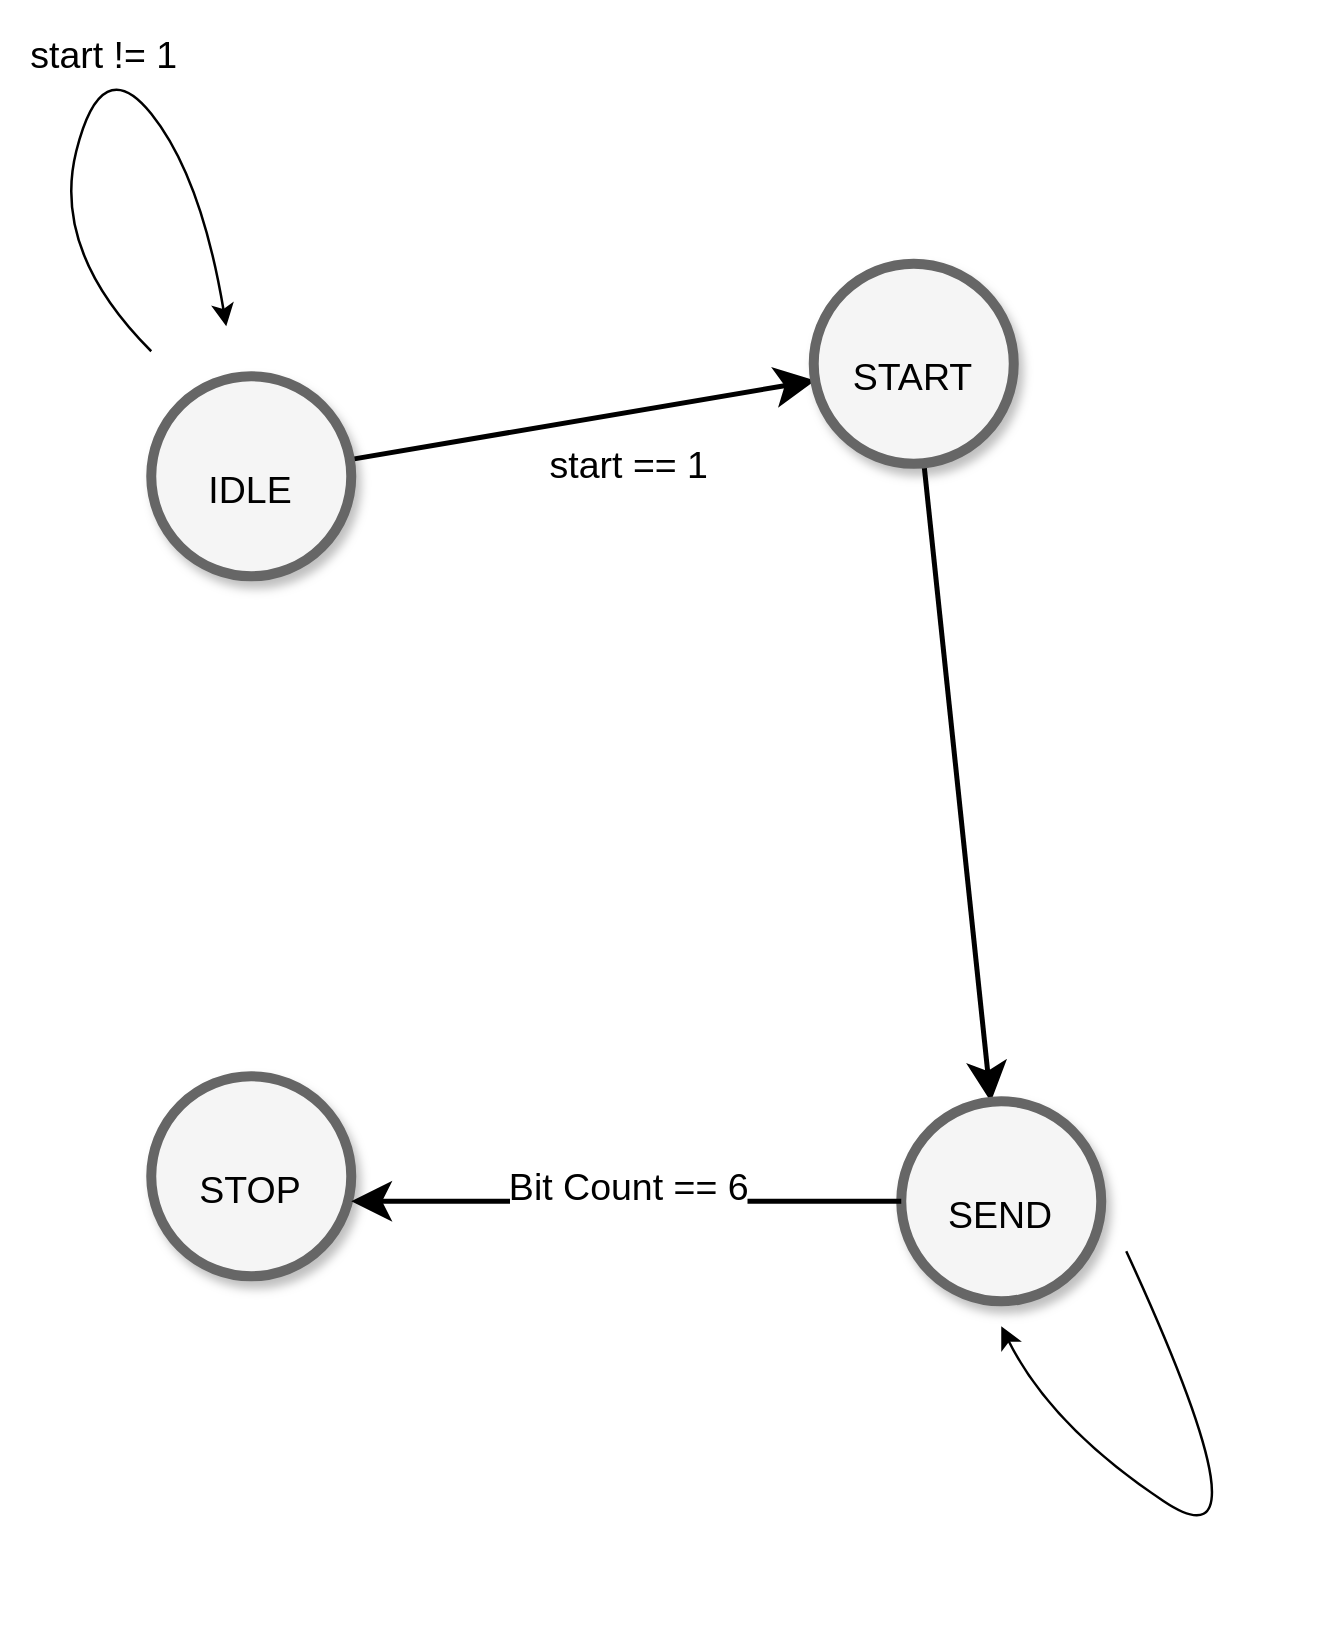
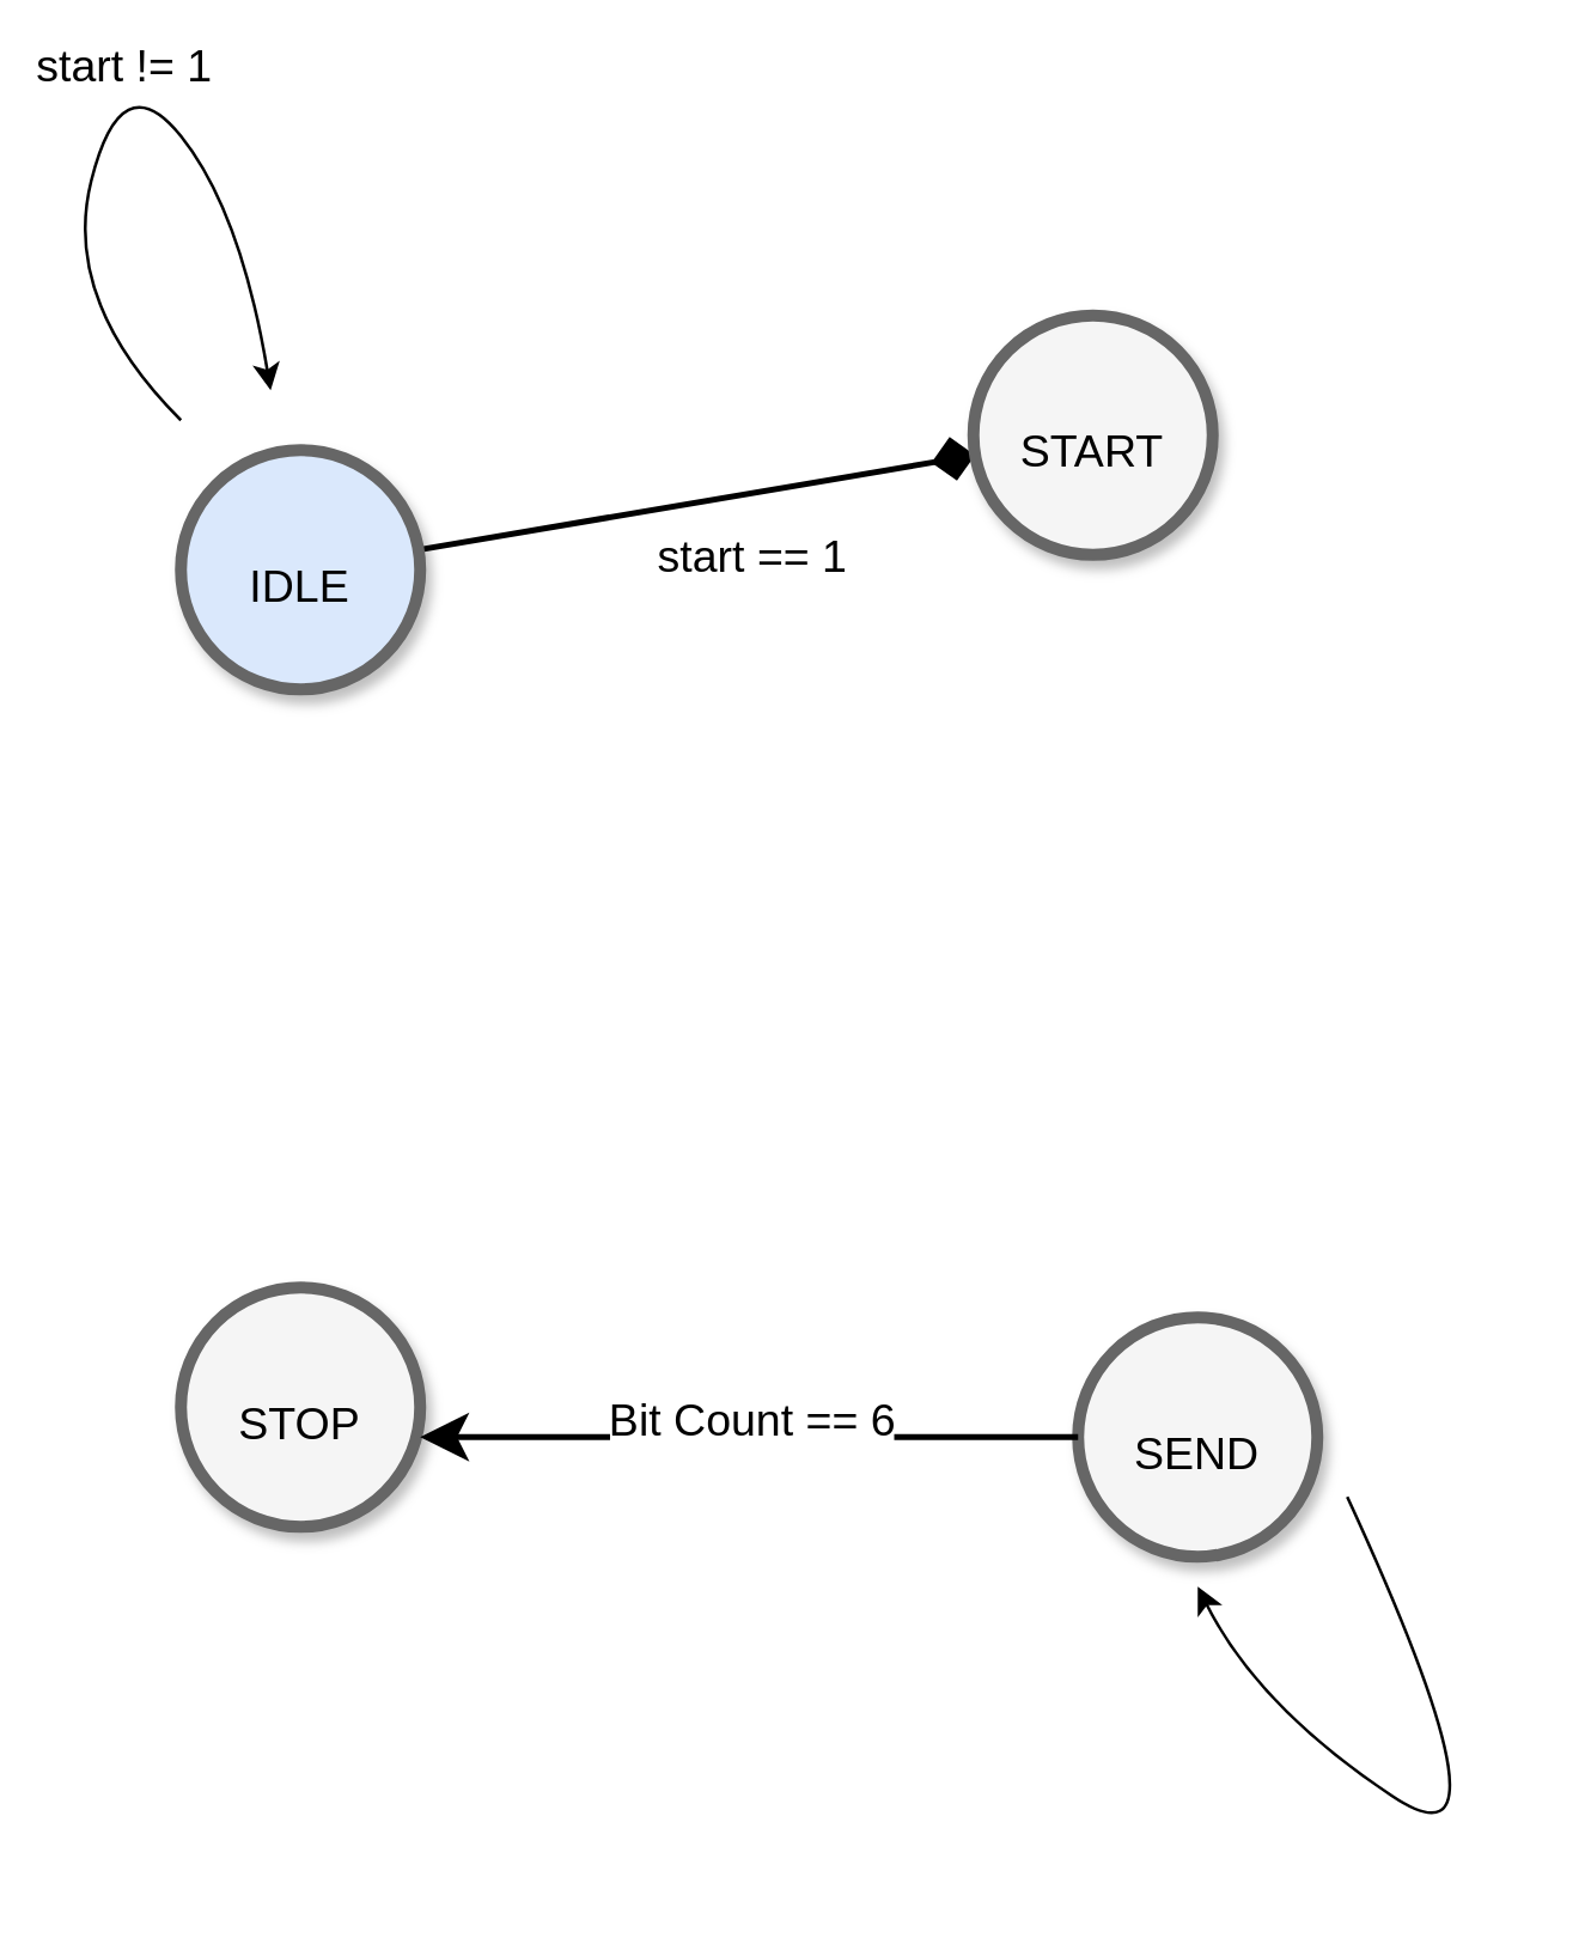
- <mxCell id="2" style="edgeStyle=none;curved=1;html=1;startSize=10;endArrow=classic;endFill=1;endSize=10;strokeColor=#000000;strokeWidth=2;fontSize=12;startArrow=none;startFill=0;" parent="1" source="3" target="5" edge="1"><mxGeometry relative="1" as="geometry" /></mxCell>
+ <mxCell id="2" style="edgeStyle=none;curved=1;html=1;startSize=10;endArrow=diamond;endFill=1;endSize=10;strokeColor=#000000;strokeWidth=2;fontSize=12;startArrow=none;startFill=0;" parent="1" source="3" target="5" edge="1"><mxGeometry relative="1" as="geometry" /></mxCell>
- <mxCell id="3" value="&lt;span style=&quot;font-size: 15px;&quot;&gt;IDLE&lt;/span&gt;" style="ellipse;whiteSpace=wrap;html=1;rounded=0;shadow=1;strokeColor=#666666;strokeWidth=4;fontSize=30;align=center;fillColor=#f5f5f5;" parent="1" vertex="1"><mxGeometry x="60" y="150" width="80" height="80" as="geometry" /></mxCell>
+ <mxCell id="3" value="&lt;span style=&quot;font-size: 15px;&quot;&gt;IDLE&lt;/span&gt;" style="ellipse;whiteSpace=wrap;html=1;rounded=0;shadow=1;strokeColor=#666666;strokeWidth=4;fontSize=30;align=center;fillColor=#dae8fc;" parent="1" vertex="1"><mxGeometry x="60" y="150" width="80" height="80" as="geometry" /></mxCell>
- <mxCell id="4" style="edgeStyle=none;curved=1;html=1;startSize=10;endFill=1;endSize=10;strokeWidth=2;fontSize=12;startArrow=none;startFill=0;" parent="1" source="5" target="7" edge="1"><mxGeometry relative="1" as="geometry" /></mxCell>
